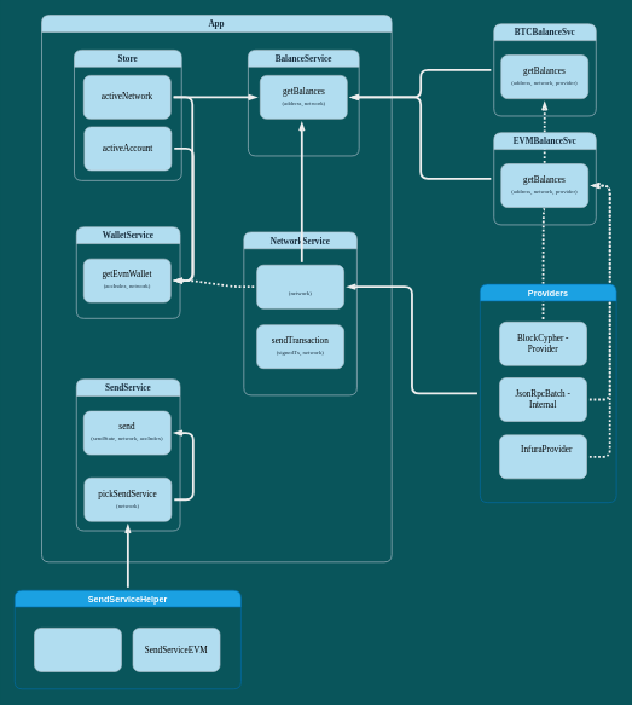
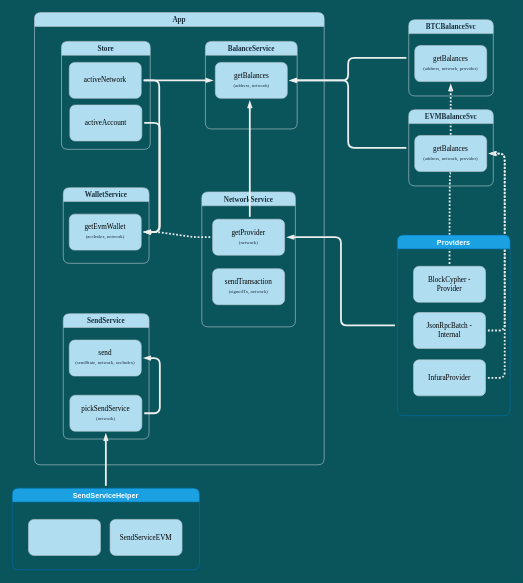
+ <mxCell id="33" value="&lt;font color=&quot;#000000&quot; face=&quot;Verdana&quot;&gt;getProvider&lt;/font&gt;" style="text;html=1;strokeColor=none;fillColor=none;align=center;verticalAlign=middle;whiteSpace=wrap;rounded=0;shadow=0;glass=0;sketch=0;fontColor=#182E3E;" parent="31" vertex="1"><mxGeometry x="7" y="14" width="106" height="16" as="geometry" /></mxCell>
- <mxCell id="78" value="&lt;font color=&quot;#000000&quot; face=&quot;Verdana&quot;&gt;InfuraProvider&lt;/font&gt;" style="text;html=1;strokeColor=none;fillColor=none;align=center;verticalAlign=middle;whiteSpace=wrap;rounded=0;shadow=0;glass=0;sketch=0;fontColor=#182E3E;" parent="76" vertex="1"><mxGeometry x="12" y="12" width="106" height="16" as="geometry" /></mxCell>
+ <mxCell id="78" value="&lt;font color=&quot;#000000&quot; face=&quot;Verdana&quot;&gt;InfuraProvider&lt;/font&gt;" style="text;html=1;strokeColor=none;fillColor=none;align=center;verticalAlign=middle;whiteSpace=wrap;rounded=0;shadow=0;glass=0;sketch=0;fontColor=#182E3E;" parent="76" vertex="1"><mxGeometry x="7" y="22" width="106" height="16" as="geometry" /></mxCell>
